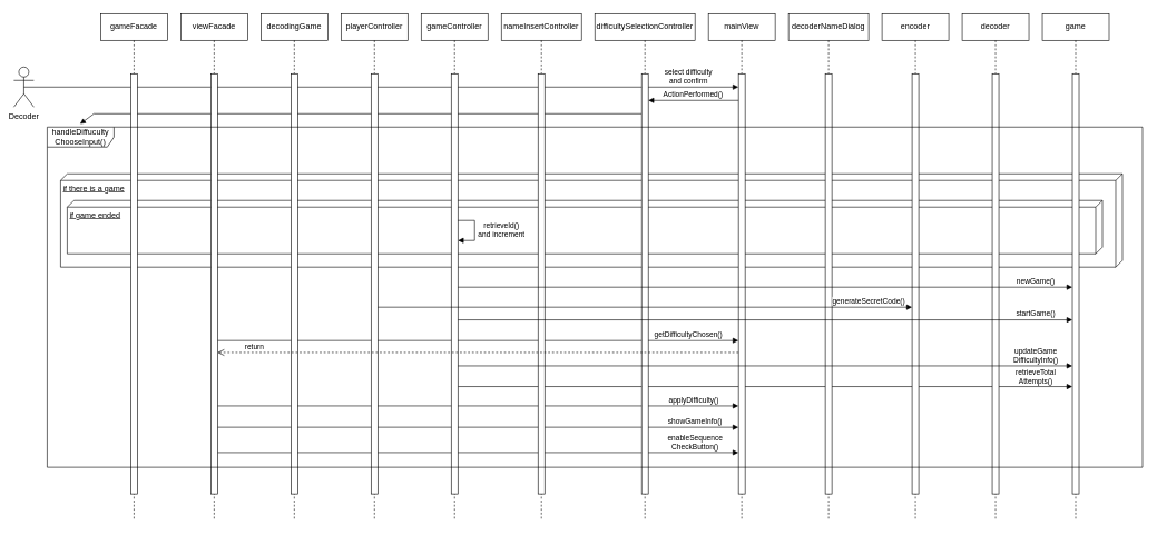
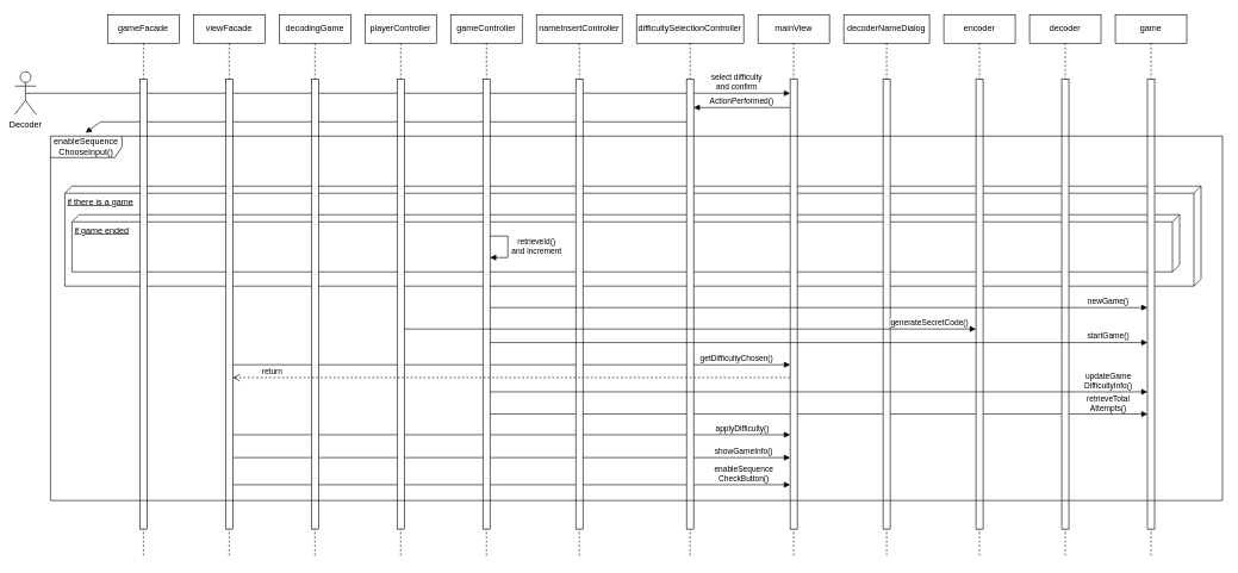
- <mxCell id="38" value="handleDiffuculty&lt;br&gt;ChooseInput()" style="shape=umlFrame;whiteSpace=wrap;html=1;pointerEvents=0;width=100;height=30;" parent="1" vertex="1"><mxGeometry x="70" y="190" width="1640" height="510" as="geometry" /></mxCell>
+ <mxCell id="38" value="enableSequence&lt;br&gt;ChooseInput()" style="shape=umlFrame;whiteSpace=wrap;html=1;pointerEvents=0;width=100;height=30;" parent="1" vertex="1"><mxGeometry x="70" y="190" width="1640" height="510" as="geometry" /></mxCell>
